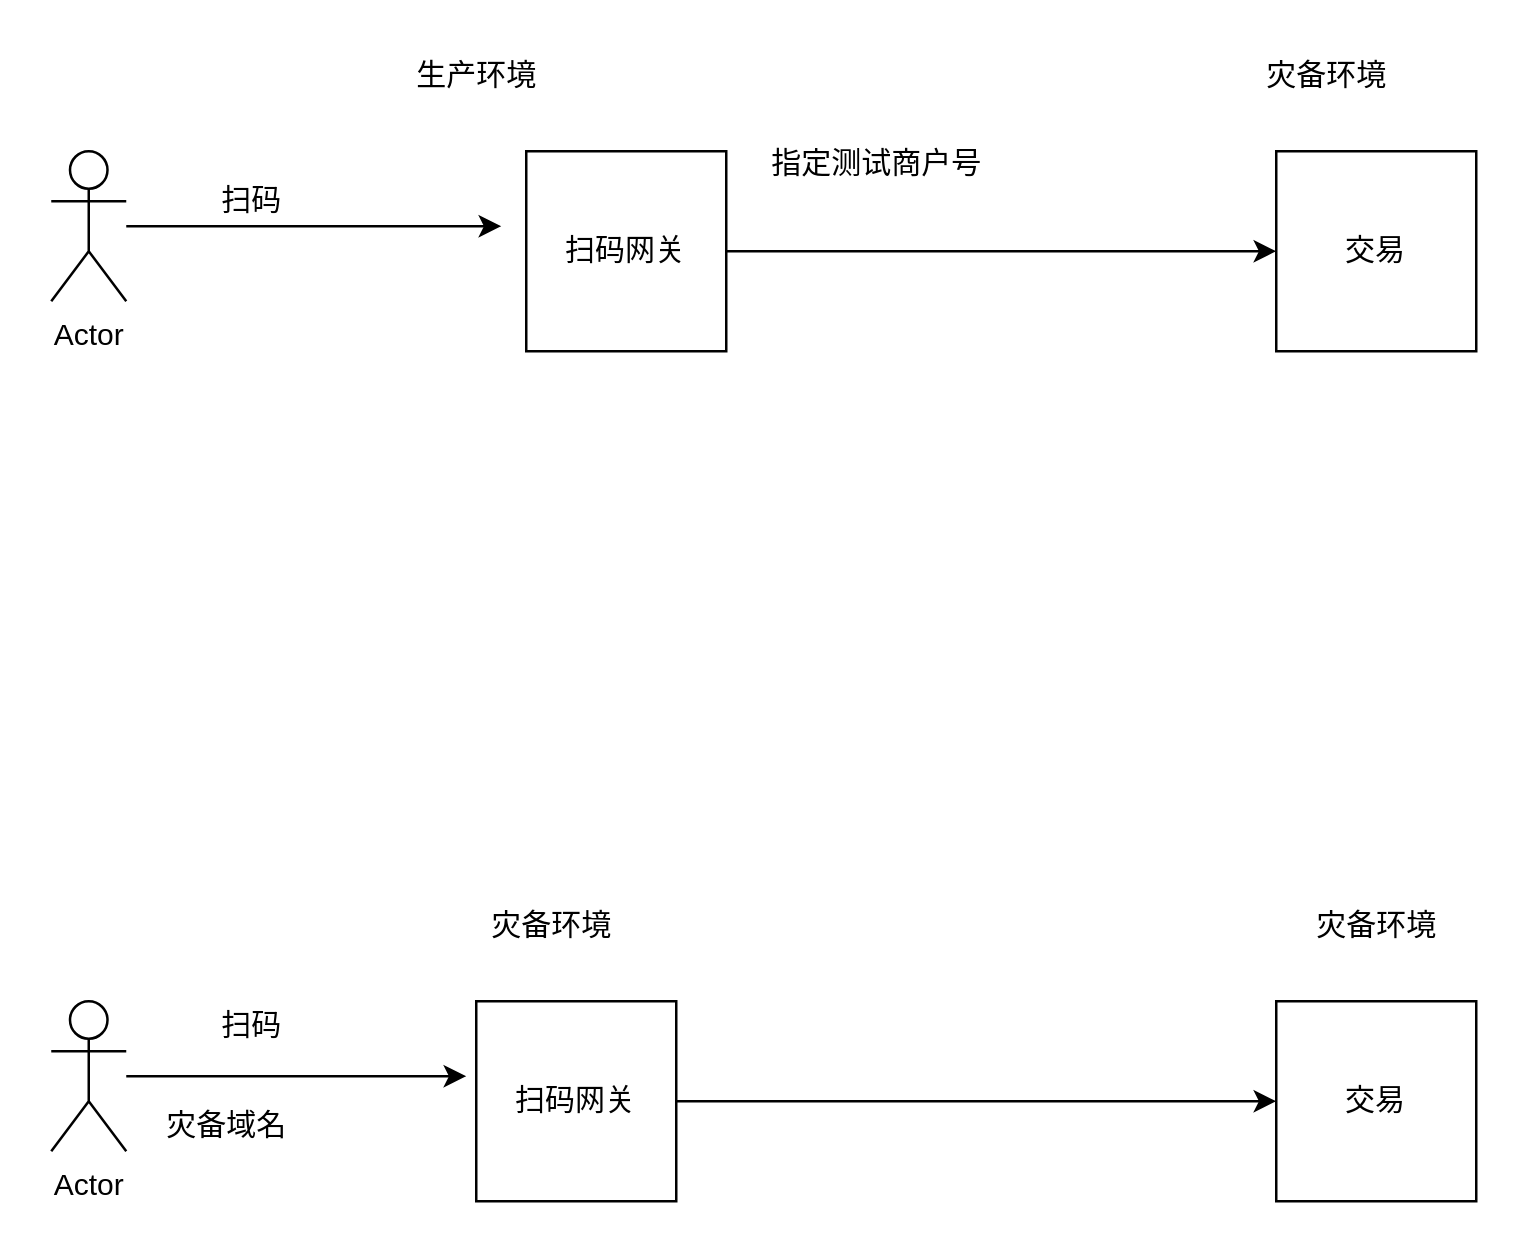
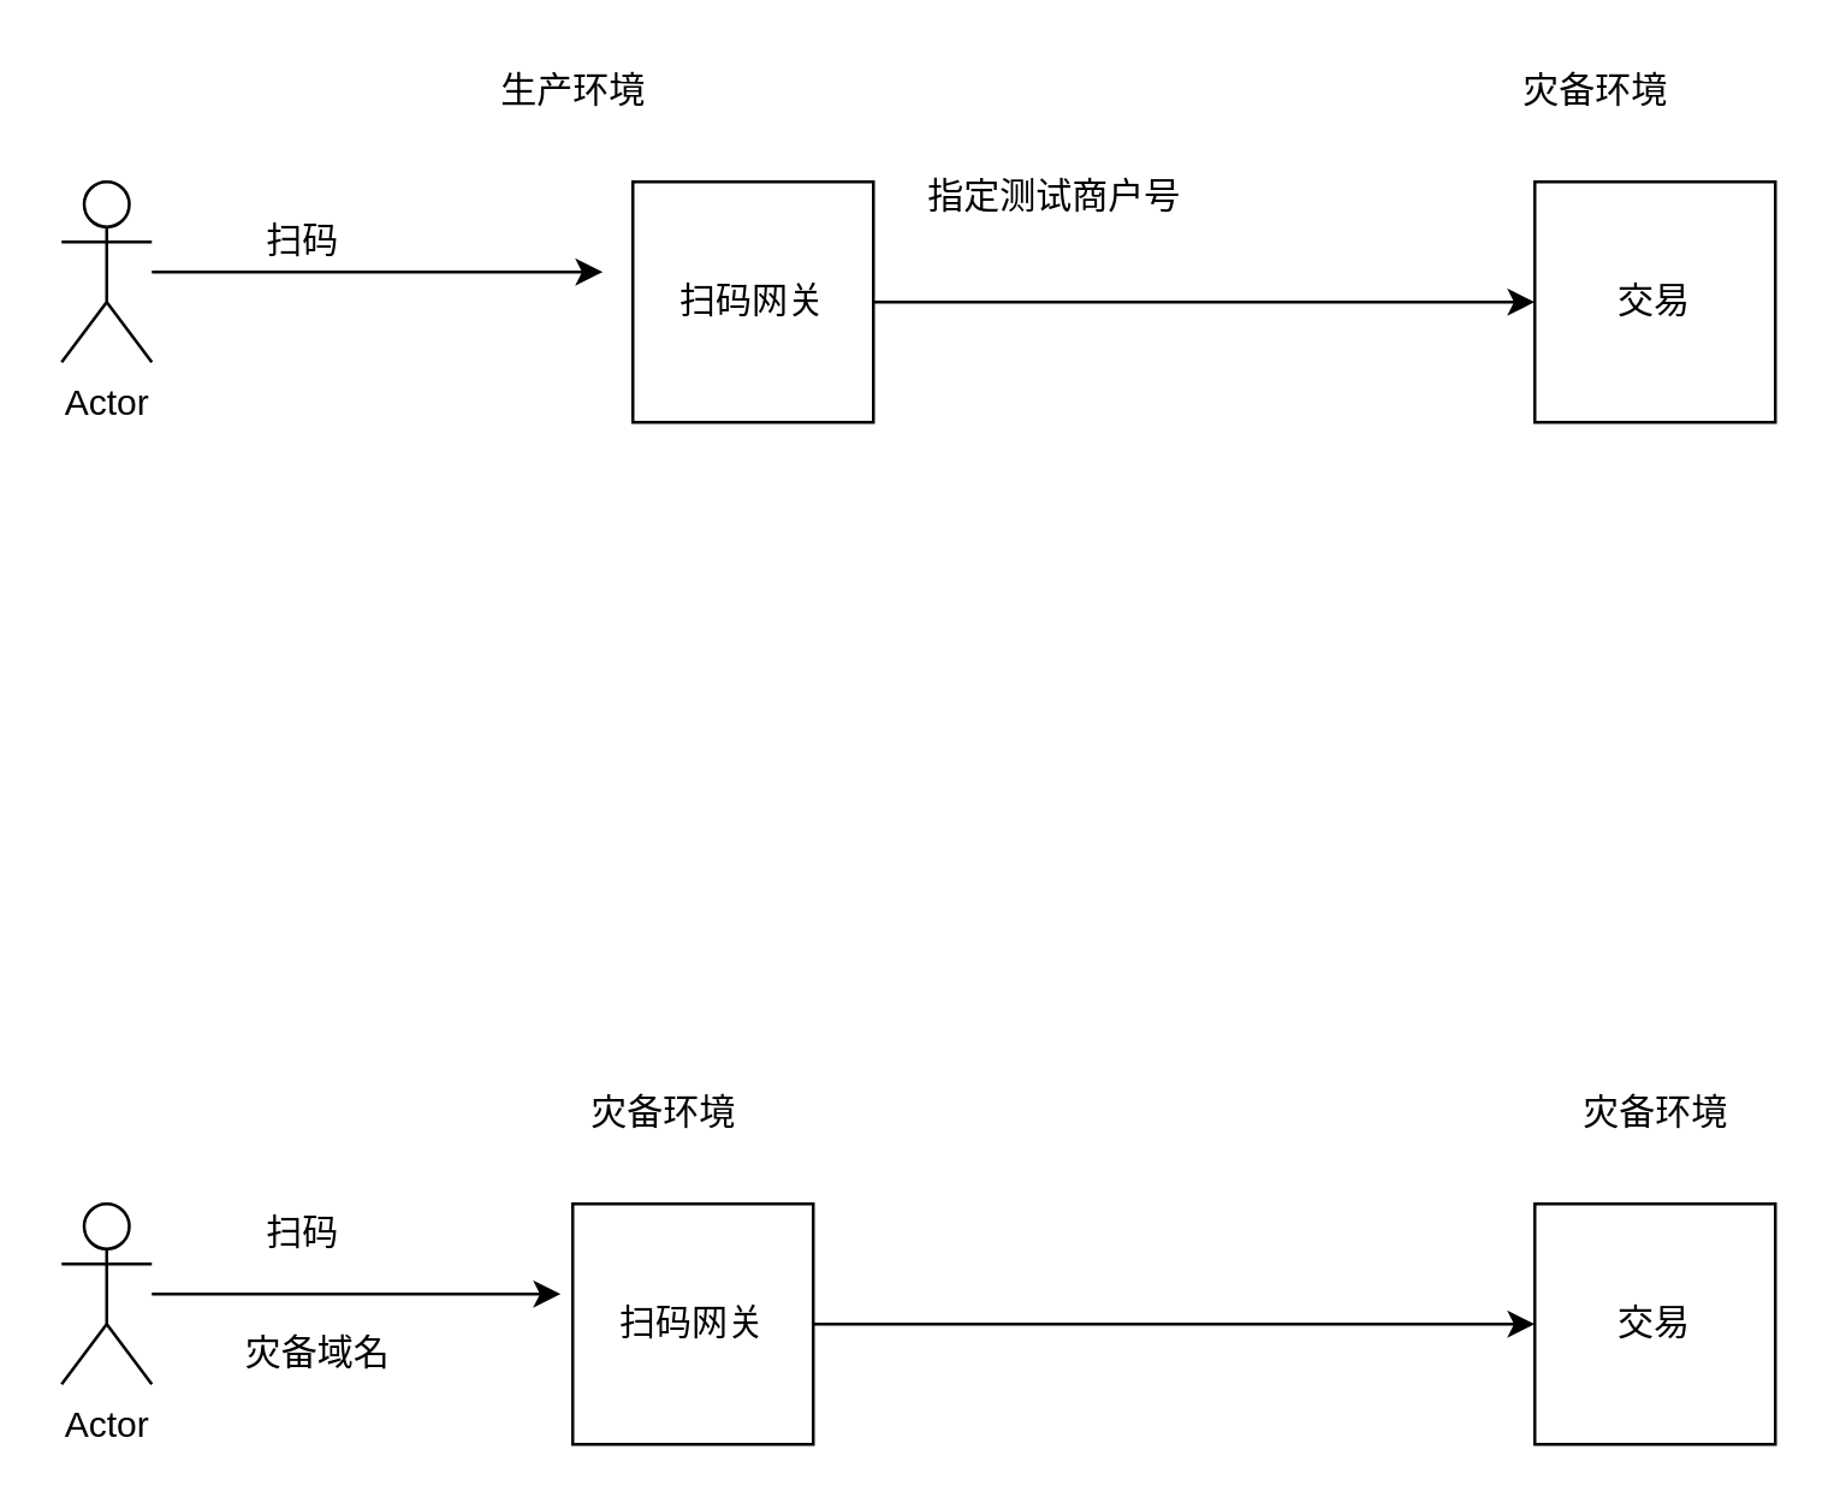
- <mxCell id="19" value="灾备域名" style="text;html=1;align=center;verticalAlign=middle;resizable=0;points=[];autosize=1;strokeColor=none;" vertex="1" parent="1"><mxGeometry x="60" y="440" width="60" height="20" as="geometry" /></mxCell>
+ <mxCell id="19" value="灾备域名" style="text;html=1;align=center;verticalAlign=middle;resizable=0;points=[];autosize=1;strokeColor=none;" vertex="1" parent="1"><mxGeometry x="75" y="440" width="60" height="20" as="geometry" /></mxCell>
